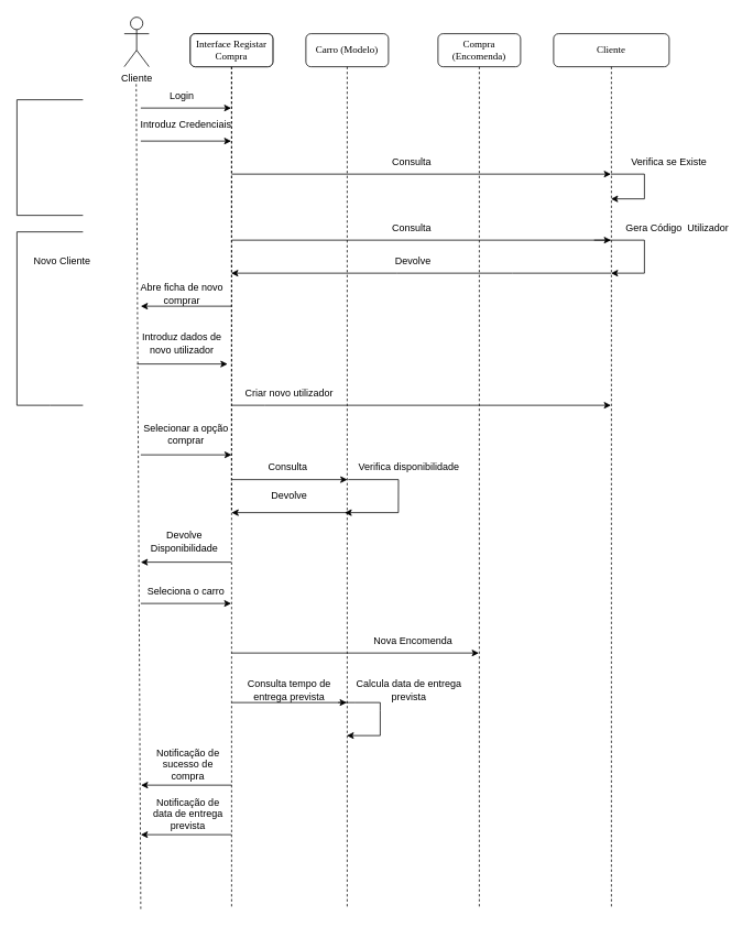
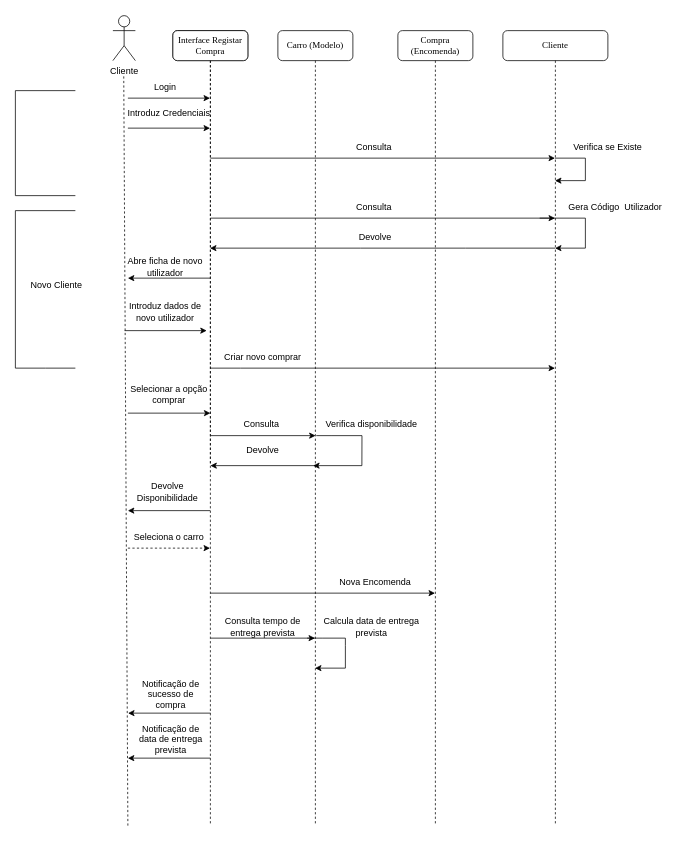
- <mxCell id="48" value="Novo Cliente" style="text;html=1;strokeColor=none;fillColor=none;align=center;verticalAlign=middle;whiteSpace=wrap;rounded=0;" parent="1" vertex="1"><mxGeometry x="30" y="300" width="90" height="30" as="geometry" /></mxCell>
+ <mxCell id="48" value="Novo Cliente" style="text;html=1;strokeColor=none;fillColor=none;align=center;verticalAlign=middle;whiteSpace=wrap;rounded=0;" parent="1" vertex="1"><mxGeometry x="30" y="365" width="90" height="30" as="geometry" /></mxCell>
- <mxCell id="14" value="Abre ficha de novo comprar" style="text;html=1;strokeColor=none;fillColor=none;align=center;verticalAlign=middle;whiteSpace=wrap;rounded=0;" parent="12" vertex="1"><mxGeometry x="-80" y="300" width="140" height="30" as="geometry" /></mxCell>
+ <mxCell id="14" value="Abre ficha de novo utilizador" style="text;html=1;strokeColor=none;fillColor=none;align=center;verticalAlign=middle;whiteSpace=wrap;rounded=0;" parent="12" vertex="1"><mxGeometry x="-80" y="300" width="140" height="30" as="geometry" /></mxCell>
- <mxCell id="45" value="Criar novo utilizador" style="text;html=1;strokeColor=none;fillColor=none;align=center;verticalAlign=middle;whiteSpace=wrap;rounded=0;" parent="1" vertex="1"><mxGeometry x="280" y="460" width="140" height="30" as="geometry" /></mxCell>
+ <mxCell id="45" value="Criar novo comprar" style="text;html=1;strokeColor=none;fillColor=none;align=center;verticalAlign=middle;whiteSpace=wrap;rounded=0;" parent="1" vertex="1"><mxGeometry x="280" y="460" width="140" height="30" as="geometry" /></mxCell>
- <mxCell id="19" value="" style="endArrow=classic;html=1;rounded=0;exitX=0;exitY=1;exitDx=0;exitDy=0;" parent="12" source="18" target="12" edge="1"><mxGeometry width="50" height="50" relative="1" as="geometry"><mxPoint x="-54.87" y="720" as="sourcePoint" /><mxPoint x="52.51" y="720" as="targetPoint" /></mxGeometry></mxCell>
+ <mxCell id="19" value="" style="endArrow=classic;html=1;rounded=0;exitX=0;exitY=1;exitDx=0;exitDy=0;dashed=1;" parent="12" source="18" target="12" edge="1"><mxGeometry width="50" height="50" relative="1" as="geometry"><mxPoint x="-54.87" y="720" as="sourcePoint" /><mxPoint x="52.51" y="720" as="targetPoint" /></mxGeometry></mxCell>
